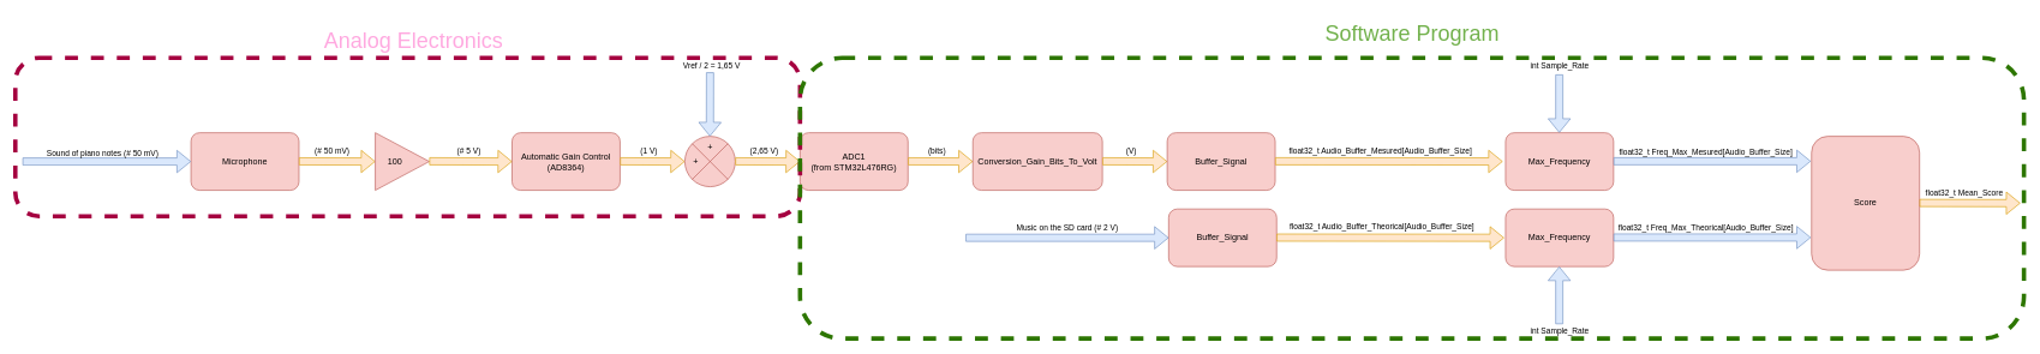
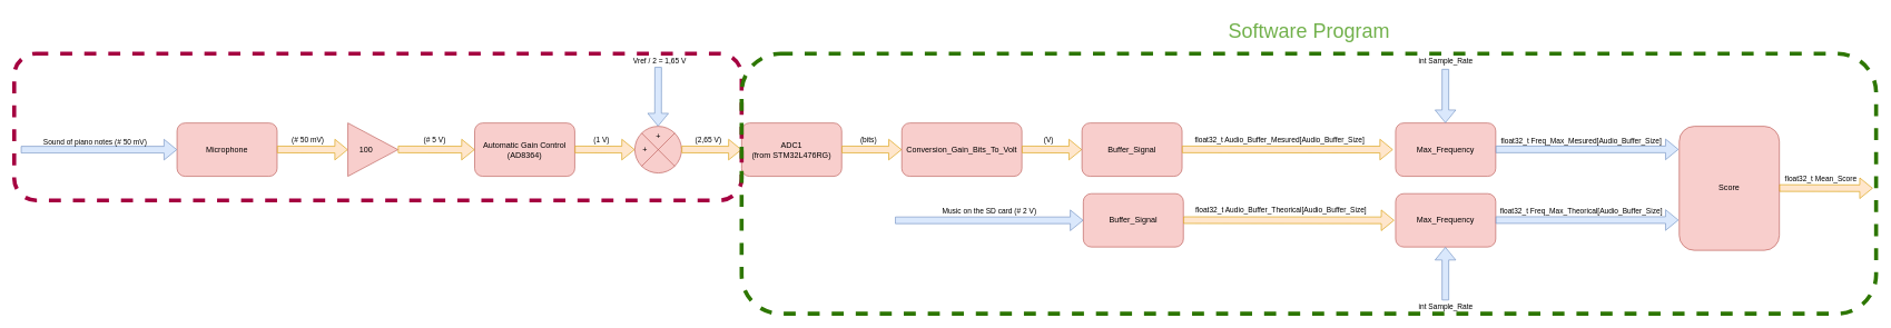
- <mxCell id="49" value="Analog Electronics" style="text;html=1;align=center;verticalAlign=middle;resizable=0;points=[];autosize=1;strokeColor=none;fillColor=none;fontColor=#ffa9e0;fontSize=30;" vertex="1" parent="1"><mxGeometry x="438" y="30" width="270" height="50" as="geometry" /></mxCell>
